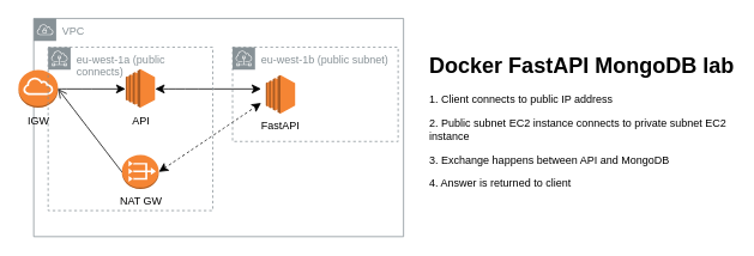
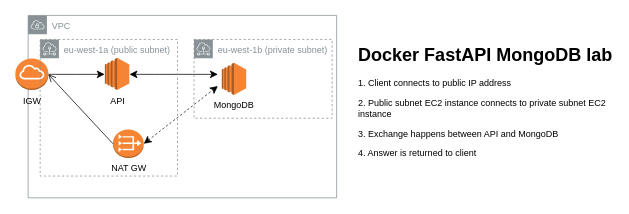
- <mxCell id="12" value="eu-west-1a (public connects)" style="sketch=0;outlineConnect=0;gradientColor=none;html=1;whiteSpace=wrap;fontSize=12;fontStyle=0;shape=mxgraph.aws4.group;grIcon=mxgraph.aws4.group_subnet;strokeColor=#879196;fillColor=none;verticalAlign=top;align=left;spacingLeft=30;fontColor=#879196;dashed=1;" vertex="1" parent="1"><mxGeometry x="53" y="52" width="183" height="182" as="geometry" /></mxCell>
+ <mxCell id="12" value="eu-west-1a (public subnet)" style="sketch=0;outlineConnect=0;gradientColor=none;html=1;whiteSpace=wrap;fontSize=12;fontStyle=0;shape=mxgraph.aws4.group;grIcon=mxgraph.aws4.group_subnet;strokeColor=#879196;fillColor=none;verticalAlign=top;align=left;spacingLeft=30;fontColor=#879196;dashed=1;" vertex="1" parent="1"><mxGeometry x="53" y="52" width="183" height="182" as="geometry" /></mxCell>
- <mxCell id="13" value="eu-west-1b (public subnet)" style="sketch=0;outlineConnect=0;gradientColor=none;html=1;whiteSpace=wrap;fontSize=12;fontStyle=0;shape=mxgraph.aws4.group;grIcon=mxgraph.aws4.group_subnet;strokeColor=#879196;fillColor=none;verticalAlign=top;align=left;spacingLeft=30;fontColor=#879196;dashed=1;" vertex="1" parent="1"><mxGeometry x="258" y="52" width="184" height="105" as="geometry" /></mxCell>
+ <mxCell id="13" value="eu-west-1b (private subnet)" style="sketch=0;outlineConnect=0;gradientColor=none;html=1;whiteSpace=wrap;fontSize=12;fontStyle=0;shape=mxgraph.aws4.group;grIcon=mxgraph.aws4.group_subnet;strokeColor=#879196;fillColor=none;verticalAlign=top;align=left;spacingLeft=30;fontColor=#879196;dashed=1;" vertex="1" parent="1"><mxGeometry x="258" y="52" width="184" height="105" as="geometry" /></mxCell>
- <mxCell id="10" value="FastAPI" style="outlineConnect=0;dashed=0;verticalLabelPosition=bottom;verticalAlign=top;align=center;html=1;shape=mxgraph.aws3.ec2;fillColor=#F58534;gradientColor=none;" vertex="1" parent="1"><mxGeometry x="295" y="83" width="32.5" height="43" as="geometry" /></mxCell>
+ <mxCell id="10" value="MongoDB" style="outlineConnect=0;dashed=0;verticalLabelPosition=bottom;verticalAlign=top;align=center;html=1;shape=mxgraph.aws3.ec2;fillColor=#F58534;gradientColor=none;" vertex="1" parent="1"><mxGeometry x="295" y="83" width="32.5" height="43" as="geometry" /></mxCell>
- <mxCell id="7" value="NAT GW" style="outlineConnect=0;dashed=0;verticalLabelPosition=bottom;verticalAlign=top;align=center;html=1;shape=mxgraph.aws3.vpc_nat_gateway;fillColor=#F58534;gradientColor=none;" parent="1" vertex="1"><mxGeometry x="135" y="172" width="41" height="38" as="geometry" /></mxCell>
+ <mxCell id="7" value="NAT GW" style="outlineConnect=0;dashed=0;verticalLabelPosition=bottom;verticalAlign=top;align=center;html=1;shape=mxgraph.aws3.vpc_nat_gateway;fillColor=#F58534;gradientColor=none;" parent="1" vertex="1"><mxGeometry x="150" y="172" width="41" height="38" as="geometry" /></mxCell>
